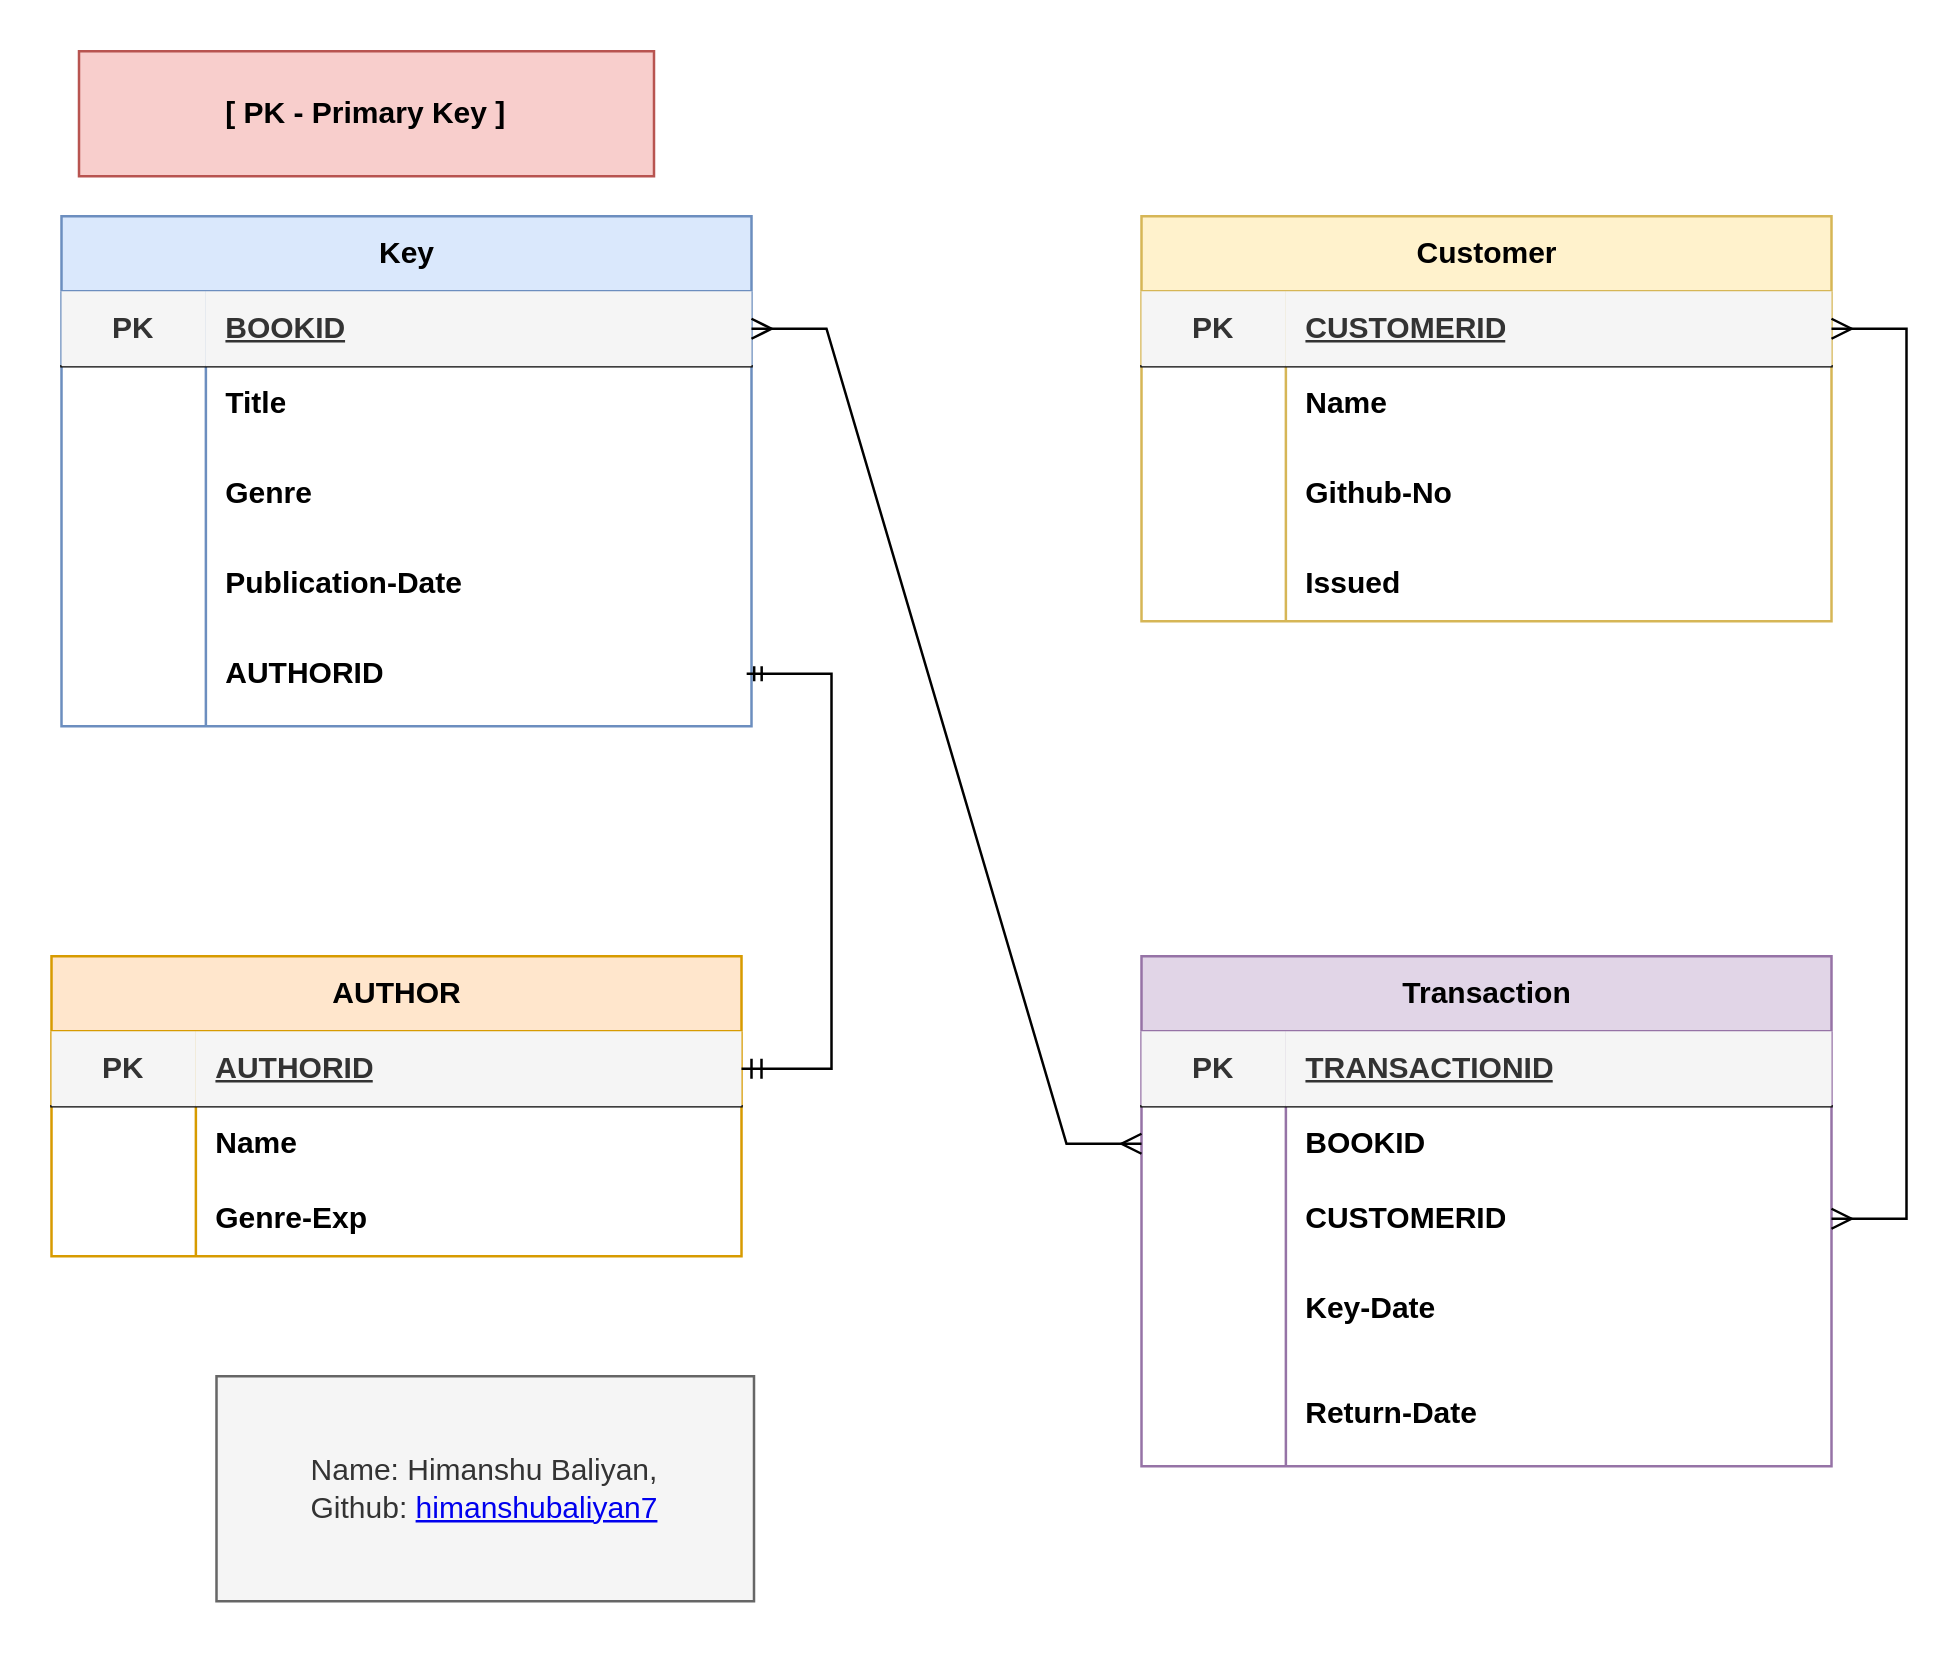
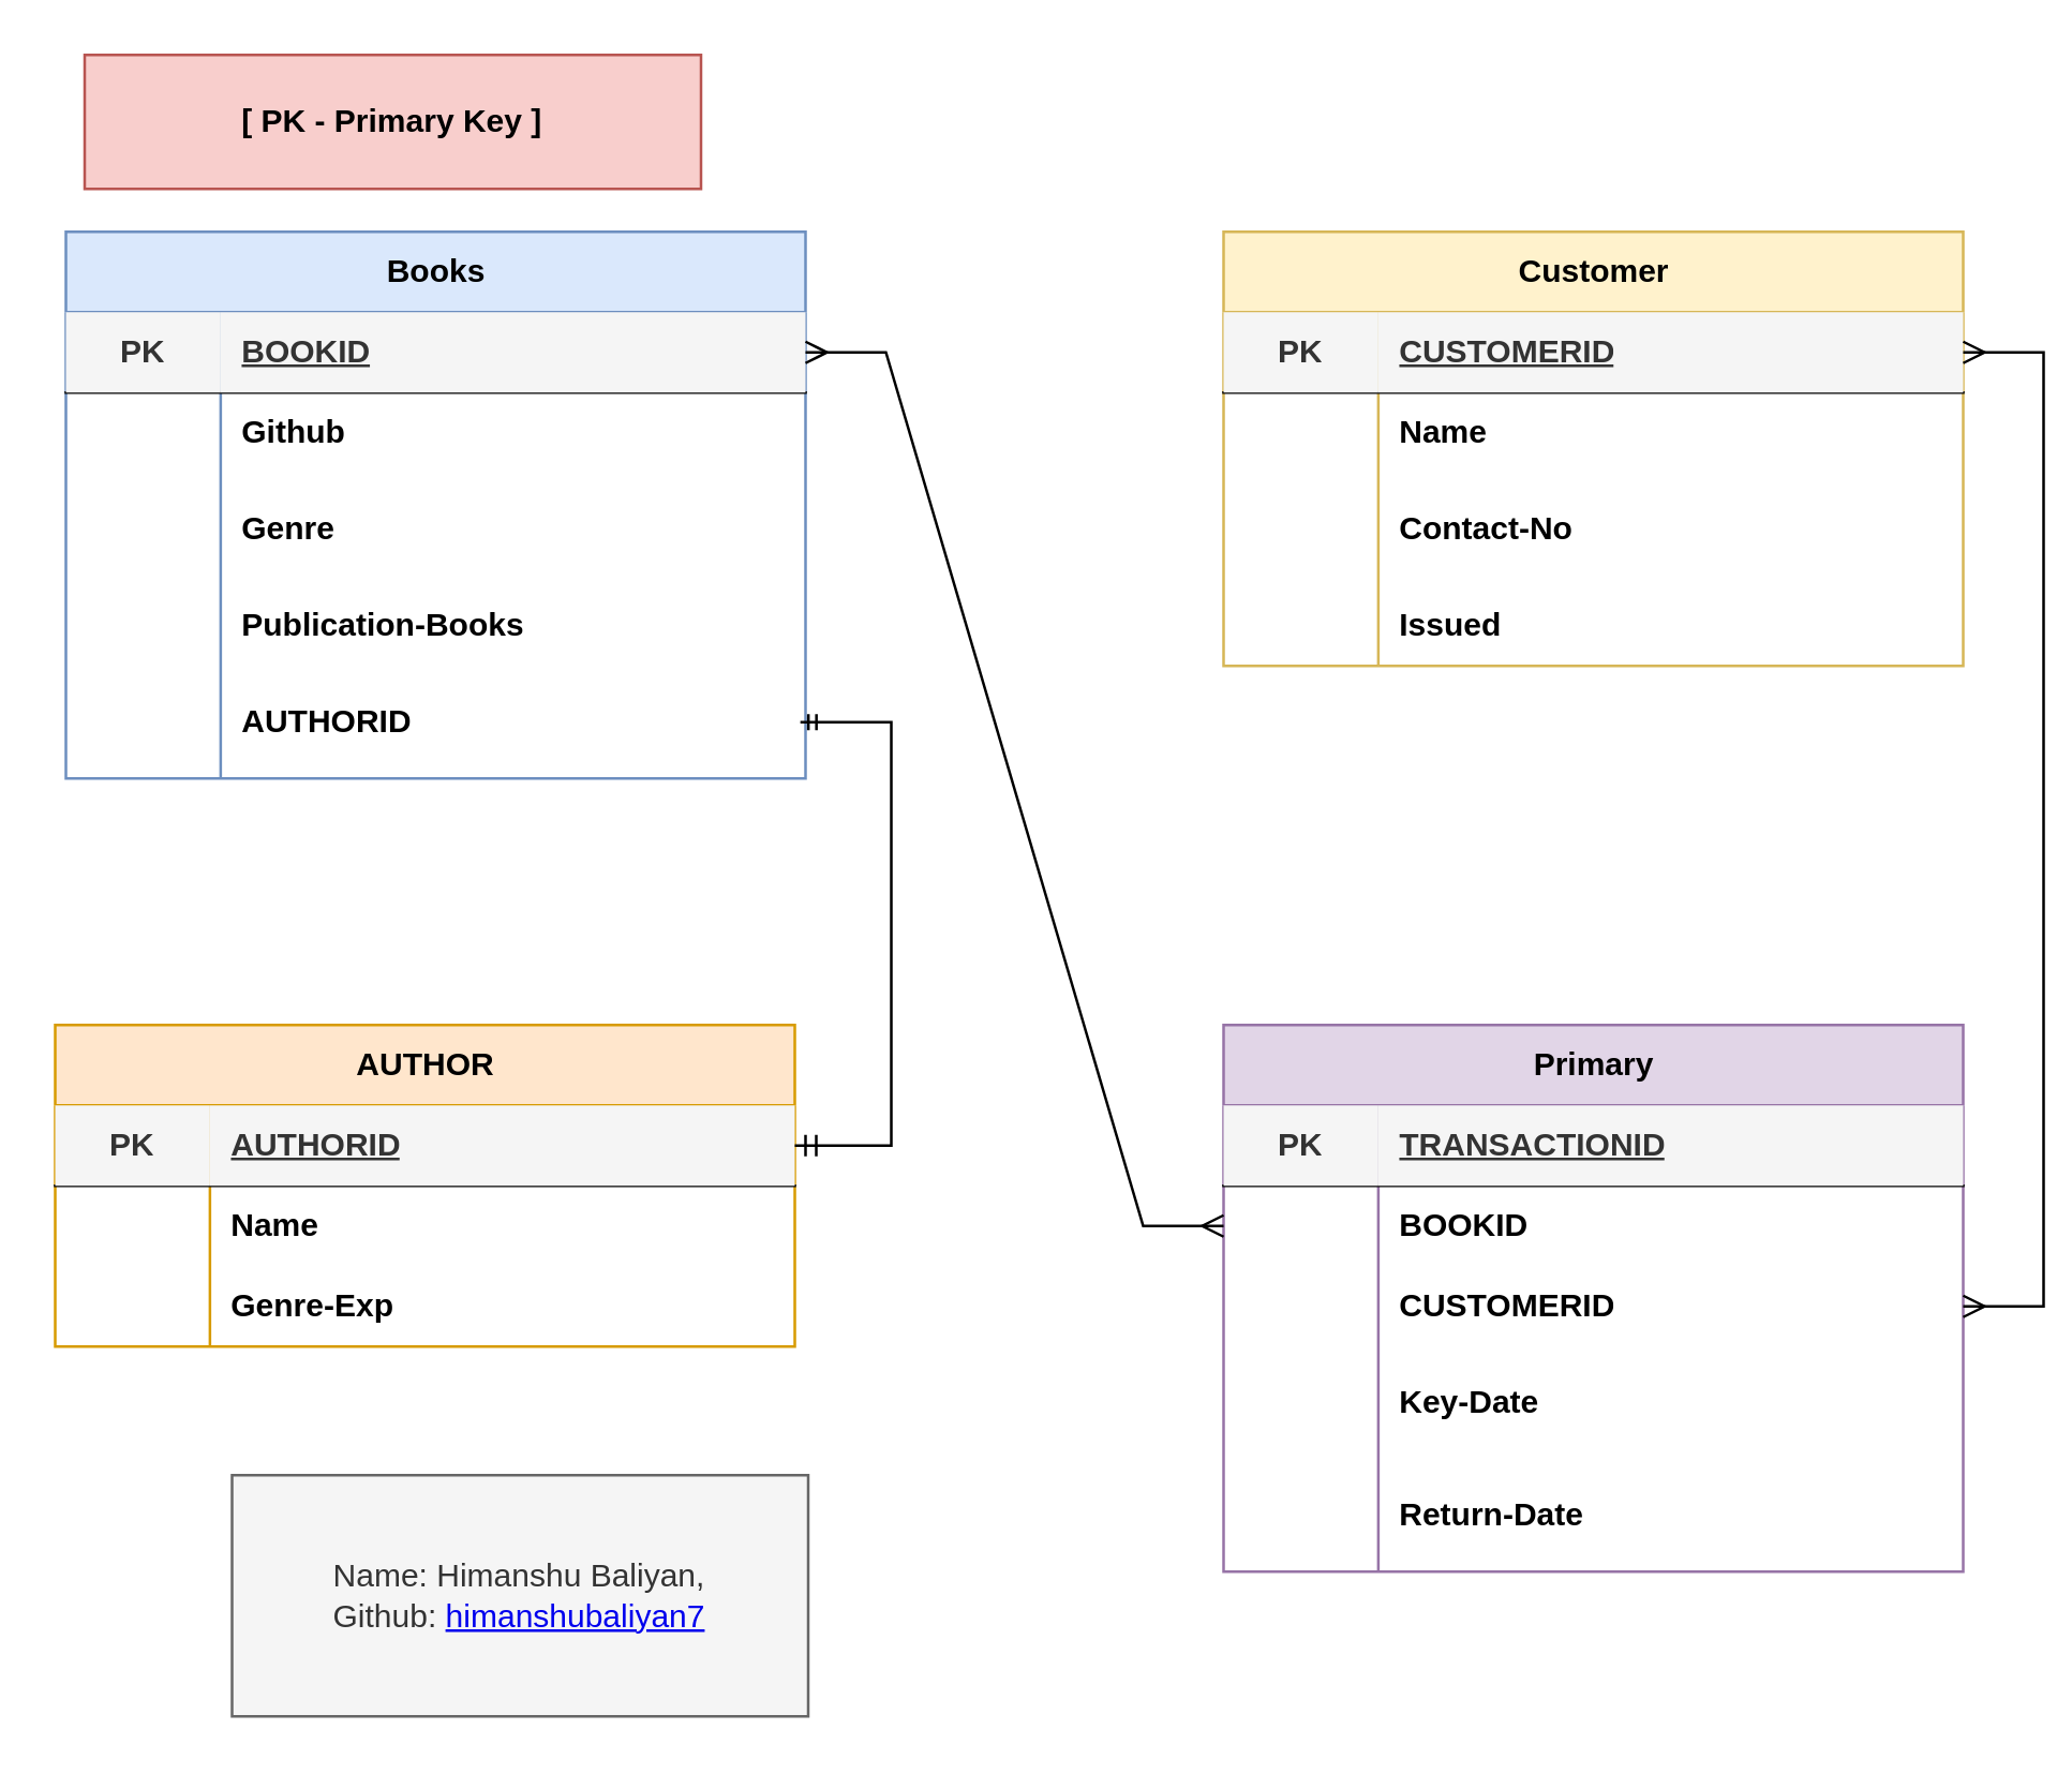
- <mxCell id="2" value="Key" style="shape=table;startSize=30;container=1;collapsible=1;childLayout=tableLayout;fixedRows=1;rowLines=0;fontStyle=1;align=center;resizeLast=1;html=1;fillColor=#dae8fc;strokeColor=#6c8ebf;" parent="1" vertex="1"><mxGeometry x="24" y="86" width="276" height="204" as="geometry" /></mxCell>
+ <mxCell id="2" value="Books" style="shape=table;startSize=30;container=1;collapsible=1;childLayout=tableLayout;fixedRows=1;rowLines=0;fontStyle=1;align=center;resizeLast=1;html=1;fillColor=#dae8fc;strokeColor=#6c8ebf;" parent="1" vertex="1"><mxGeometry x="24" y="86" width="276" height="204" as="geometry" /></mxCell>
- <mxCell id="8" value="&lt;b&gt;Title&lt;/b&gt;" style="shape=partialRectangle;connectable=0;fillColor=none;top=0;left=0;bottom=0;right=0;align=left;spacingLeft=6;overflow=hidden;whiteSpace=wrap;html=1;" parent="6" vertex="1"><mxGeometry x="57.75" width="218.25" height="30" as="geometry"><mxRectangle width="218.25" height="30" as="alternateBounds" /></mxGeometry></mxCell>
+ <mxCell id="8" value="&lt;b&gt;Github&lt;/b&gt;" style="shape=partialRectangle;connectable=0;fillColor=none;top=0;left=0;bottom=0;right=0;align=left;spacingLeft=6;overflow=hidden;whiteSpace=wrap;html=1;" parent="6" vertex="1"><mxGeometry x="57.75" width="218.25" height="30" as="geometry"><mxRectangle width="218.25" height="30" as="alternateBounds" /></mxGeometry></mxCell>
- <mxCell id="37" value="&lt;b&gt;Github-No&lt;/b&gt;" style="shape=partialRectangle;connectable=0;fillColor=none;top=0;left=0;bottom=0;right=0;align=left;spacingLeft=6;overflow=hidden;whiteSpace=wrap;html=1;" parent="35" vertex="1"><mxGeometry x="57.75" width="218.25" height="42" as="geometry"><mxRectangle width="218.25" height="42" as="alternateBounds" /></mxGeometry></mxCell>
+ <mxCell id="37" value="&lt;b&gt;Contact-No&lt;/b&gt;" style="shape=partialRectangle;connectable=0;fillColor=none;top=0;left=0;bottom=0;right=0;align=left;spacingLeft=6;overflow=hidden;whiteSpace=wrap;html=1;" parent="35" vertex="1"><mxGeometry x="57.75" width="218.25" height="42" as="geometry"><mxRectangle width="218.25" height="42" as="alternateBounds" /></mxGeometry></mxCell>
- <mxCell id="14" value="&lt;b&gt;Publication-Date&lt;/b&gt;" style="shape=partialRectangle;connectable=0;fillColor=none;top=0;left=0;bottom=0;right=0;align=left;spacingLeft=6;overflow=hidden;whiteSpace=wrap;html=1;" parent="12" vertex="1"><mxGeometry x="57.75" width="218.25" height="30" as="geometry"><mxRectangle width="218.25" height="30" as="alternateBounds" /></mxGeometry></mxCell>
+ <mxCell id="14" value="&lt;b&gt;Publication-Books&lt;/b&gt;" style="shape=partialRectangle;connectable=0;fillColor=none;top=0;left=0;bottom=0;right=0;align=left;spacingLeft=6;overflow=hidden;whiteSpace=wrap;html=1;" parent="12" vertex="1"><mxGeometry x="57.75" width="218.25" height="30" as="geometry"><mxRectangle width="218.25" height="30" as="alternateBounds" /></mxGeometry></mxCell>
- <mxCell id="41" value="Transaction" style="shape=table;startSize=30;container=1;collapsible=1;childLayout=tableLayout;fixedRows=1;rowLines=0;fontStyle=1;align=center;resizeLast=1;html=1;fillColor=#e1d5e7;strokeColor=#9673a6;" parent="1" vertex="1"><mxGeometry x="456" y="382" width="276" height="204" as="geometry" /></mxCell>
+ <mxCell id="41" value="Primary" style="shape=table;startSize=30;container=1;collapsible=1;childLayout=tableLayout;fixedRows=1;rowLines=0;fontStyle=1;align=center;resizeLast=1;html=1;fillColor=#e1d5e7;strokeColor=#9673a6;" parent="1" vertex="1"><mxGeometry x="456" y="382" width="276" height="204" as="geometry" /></mxCell>
